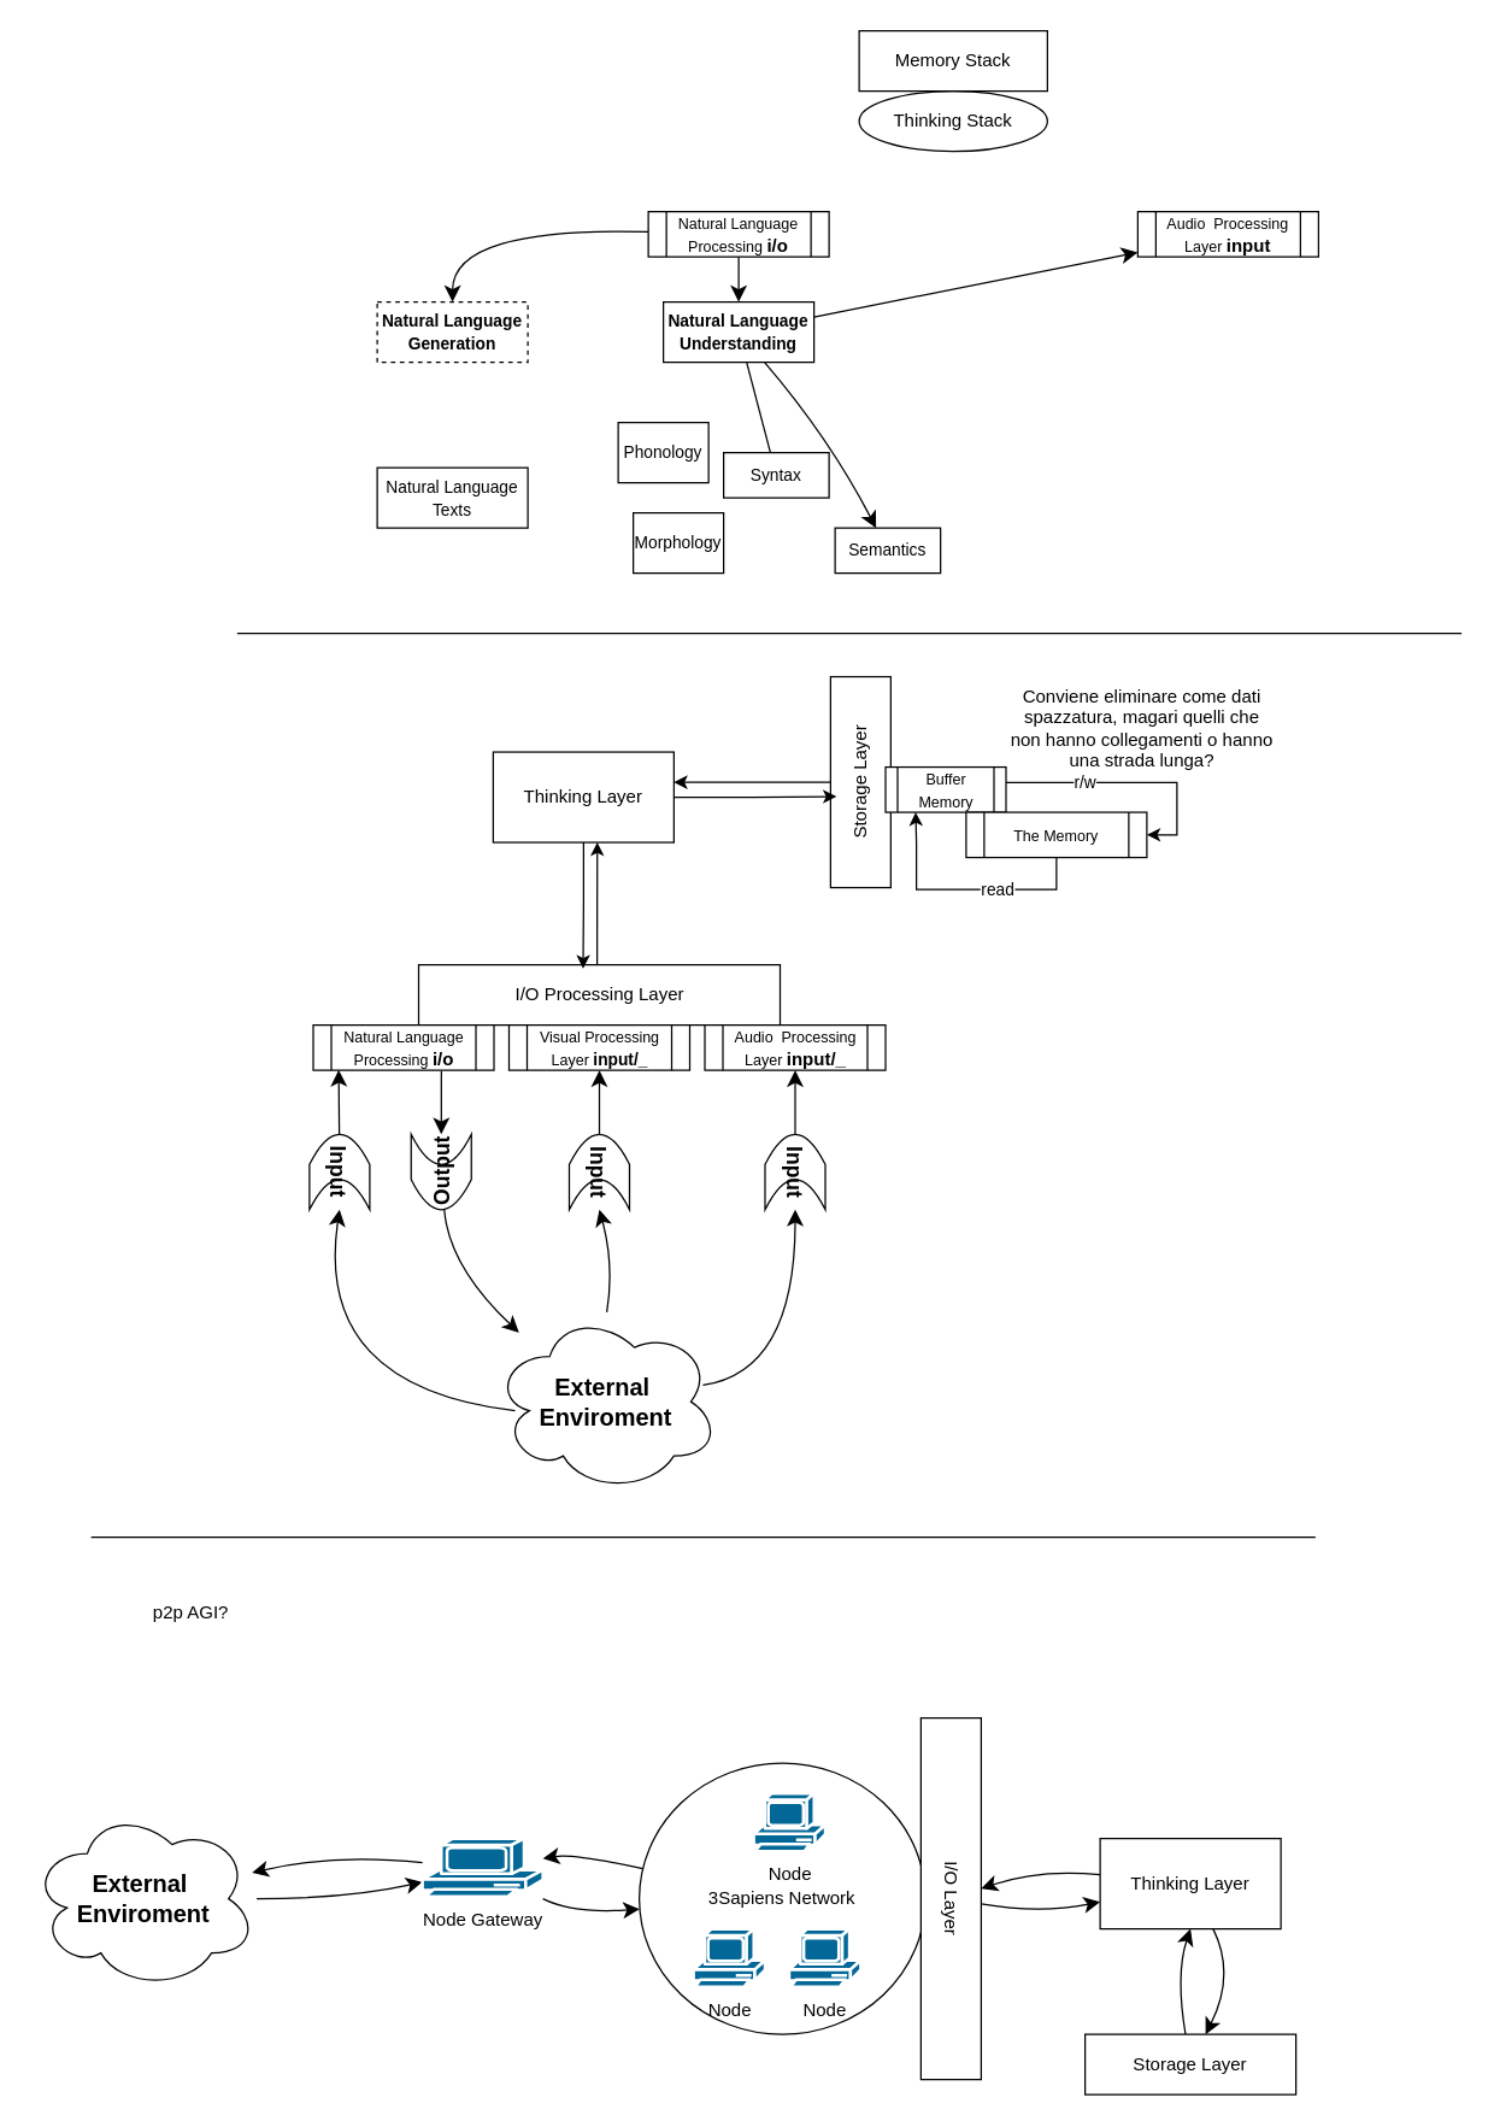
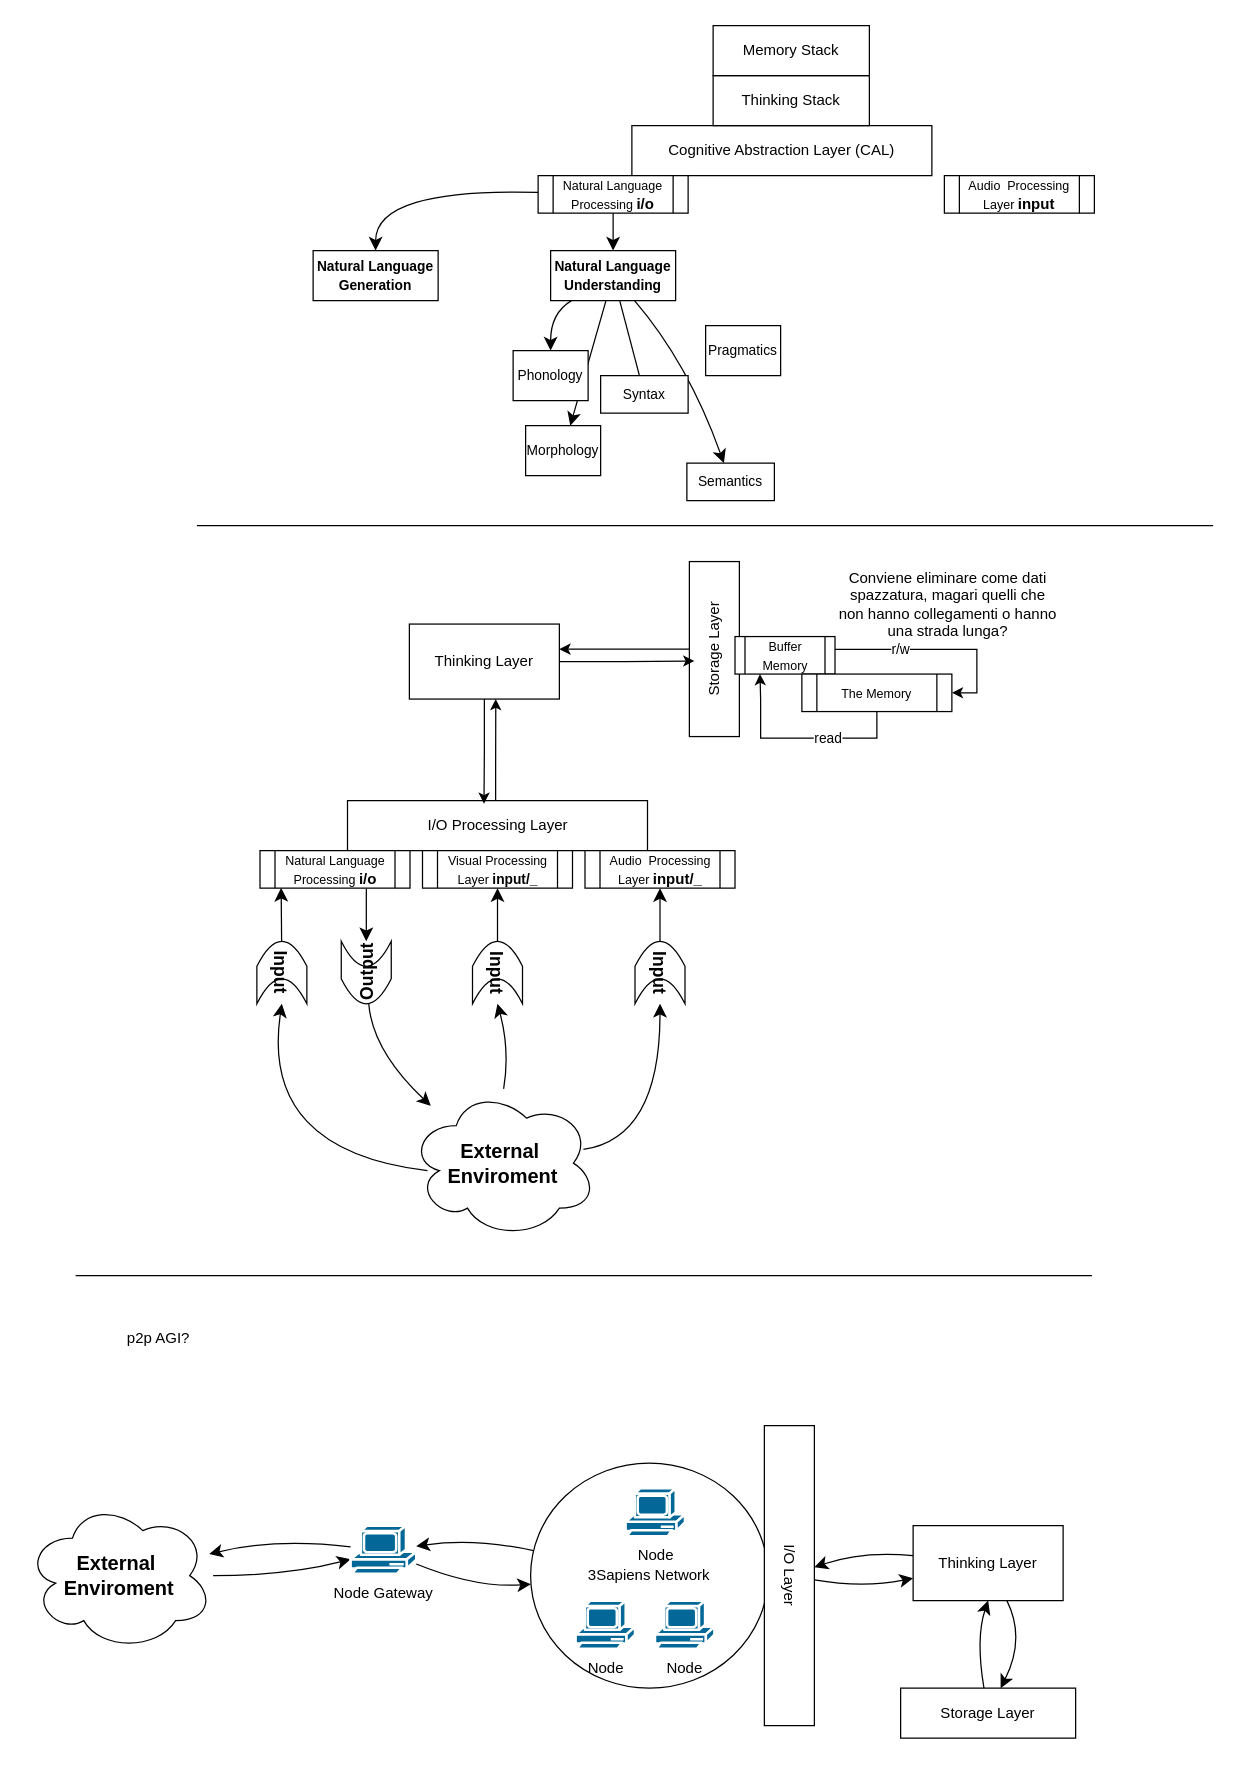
- <mxCell id="19" value="Thinking Stack" style="ellipse;whiteSpace=wrap;html=1;" parent="1" vertex="1"><mxGeometry x="570" y="60" width="125" height="40" as="geometry" /></mxCell>
+ <mxCell id="19" value="Thinking Stack" style="rounded=0;whiteSpace=wrap;html=1;" parent="1" vertex="1"><mxGeometry x="570" y="60" width="125" height="40" as="geometry" /></mxCell>
+ <mxCell id="2" value="Cognitive Abstraction Layer (CAL)" style="rounded=0;whiteSpace=wrap;html=1;" parent="1" vertex="1"><mxGeometry x="505" y="100" width="240" height="40" as="geometry" /></mxCell>
- <mxCell id="9" style="edgeStyle=none;curved=1;rounded=0;orthogonalLoop=1;jettySize=auto;html=1;fontSize=12;startSize=8;endSize=8;" parent="1" source="11" target="18" edge="1"><mxGeometry relative="1" as="geometry" /></mxCell>
+ <mxCell id="9" style="edgeStyle=none;curved=1;rounded=0;orthogonalLoop=1;jettySize=auto;html=1;fontSize=12;startSize=8;endSize=8;" parent="1" source="11" target="14" edge="1"><mxGeometry relative="1" as="geometry" /></mxCell>
- <mxCell id="6" value="&lt;font style=&quot;font-size: 11px;&quot;&gt;&lt;b&gt;Natural Language Generation&lt;/b&gt;&lt;/font&gt;" style="rounded=0;whiteSpace=wrap;html=1;dashed=1;" parent="1" vertex="1"><mxGeometry x="250" y="200" width="100" height="40" as="geometry" /></mxCell>
+ <mxCell id="6" value="&lt;font style=&quot;font-size: 11px;&quot;&gt;&lt;b&gt;Natural Language Generation&lt;/b&gt;&lt;/font&gt;" style="rounded=0;whiteSpace=wrap;html=1;" parent="1" vertex="1"><mxGeometry x="250" y="200" width="100" height="40" as="geometry" /></mxCell>
+ <mxCell id="8" style="edgeStyle=none;curved=1;rounded=0;orthogonalLoop=1;jettySize=auto;html=1;fontSize=12;startSize=8;endSize=8;" parent="1" source="11" target="13" edge="1"><mxGeometry relative="1" as="geometry"><Array as="points"><mxPoint x="440" y="250" /></Array></mxGeometry></mxCell>
+ <mxCell id="16" value="&lt;font style=&quot;font-size: 11px;&quot;&gt;Pragmatics&lt;/font&gt;" style="rounded=0;whiteSpace=wrap;html=1;" parent="1" vertex="1"><mxGeometry x="564" y="260" width="60" height="40" as="geometry" /></mxCell>
- <mxCell id="12" value="&lt;font style=&quot;font-size: 11px;&quot;&gt;Natural Language Texts&lt;/font&gt;" style="rounded=0;whiteSpace=wrap;html=1;" parent="1" vertex="1"><mxGeometry x="250" y="310" width="100" height="40" as="geometry" /></mxCell>
- <mxCell id="17" value="&lt;font style=&quot;font-size: 11px;&quot;&gt;Semantics&lt;/font&gt;" style="rounded=0;whiteSpace=wrap;html=1;" parent="1" vertex="1"><mxGeometry x="554" y="350" width="70" height="30" as="geometry" /></mxCell>
+ <mxCell id="17" value="&lt;font style=&quot;font-size: 11px;&quot;&gt;Semantics&lt;/font&gt;" style="rounded=0;whiteSpace=wrap;html=1;" parent="1" vertex="1"><mxGeometry x="549" y="370" width="70" height="30" as="geometry" /></mxCell>
- <mxCell id="62" value="Node Gateway" style="shape=mxgraph.cisco.computers_and_peripherals.pc;html=1;pointerEvents=1;dashed=0;fillColor=#036897;strokeColor=#ffffff;strokeWidth=2;verticalLabelPosition=bottom;verticalAlign=top;align=center;outlineConnect=0;" vertex="1" parent="1"><mxGeometry x="280" y="1220" width="80" height="40" as="geometry" /></mxCell>
+ <mxCell id="62" value="Node Gateway" style="shape=mxgraph.cisco.computers_and_peripherals.pc;html=1;pointerEvents=1;dashed=0;fillColor=#036897;strokeColor=#ffffff;strokeWidth=2;verticalLabelPosition=bottom;verticalAlign=top;align=center;outlineConnect=0;" vertex="1" parent="1"><mxGeometry x="280" y="1220" width="52.5" height="40" as="geometry" /></mxCell>
